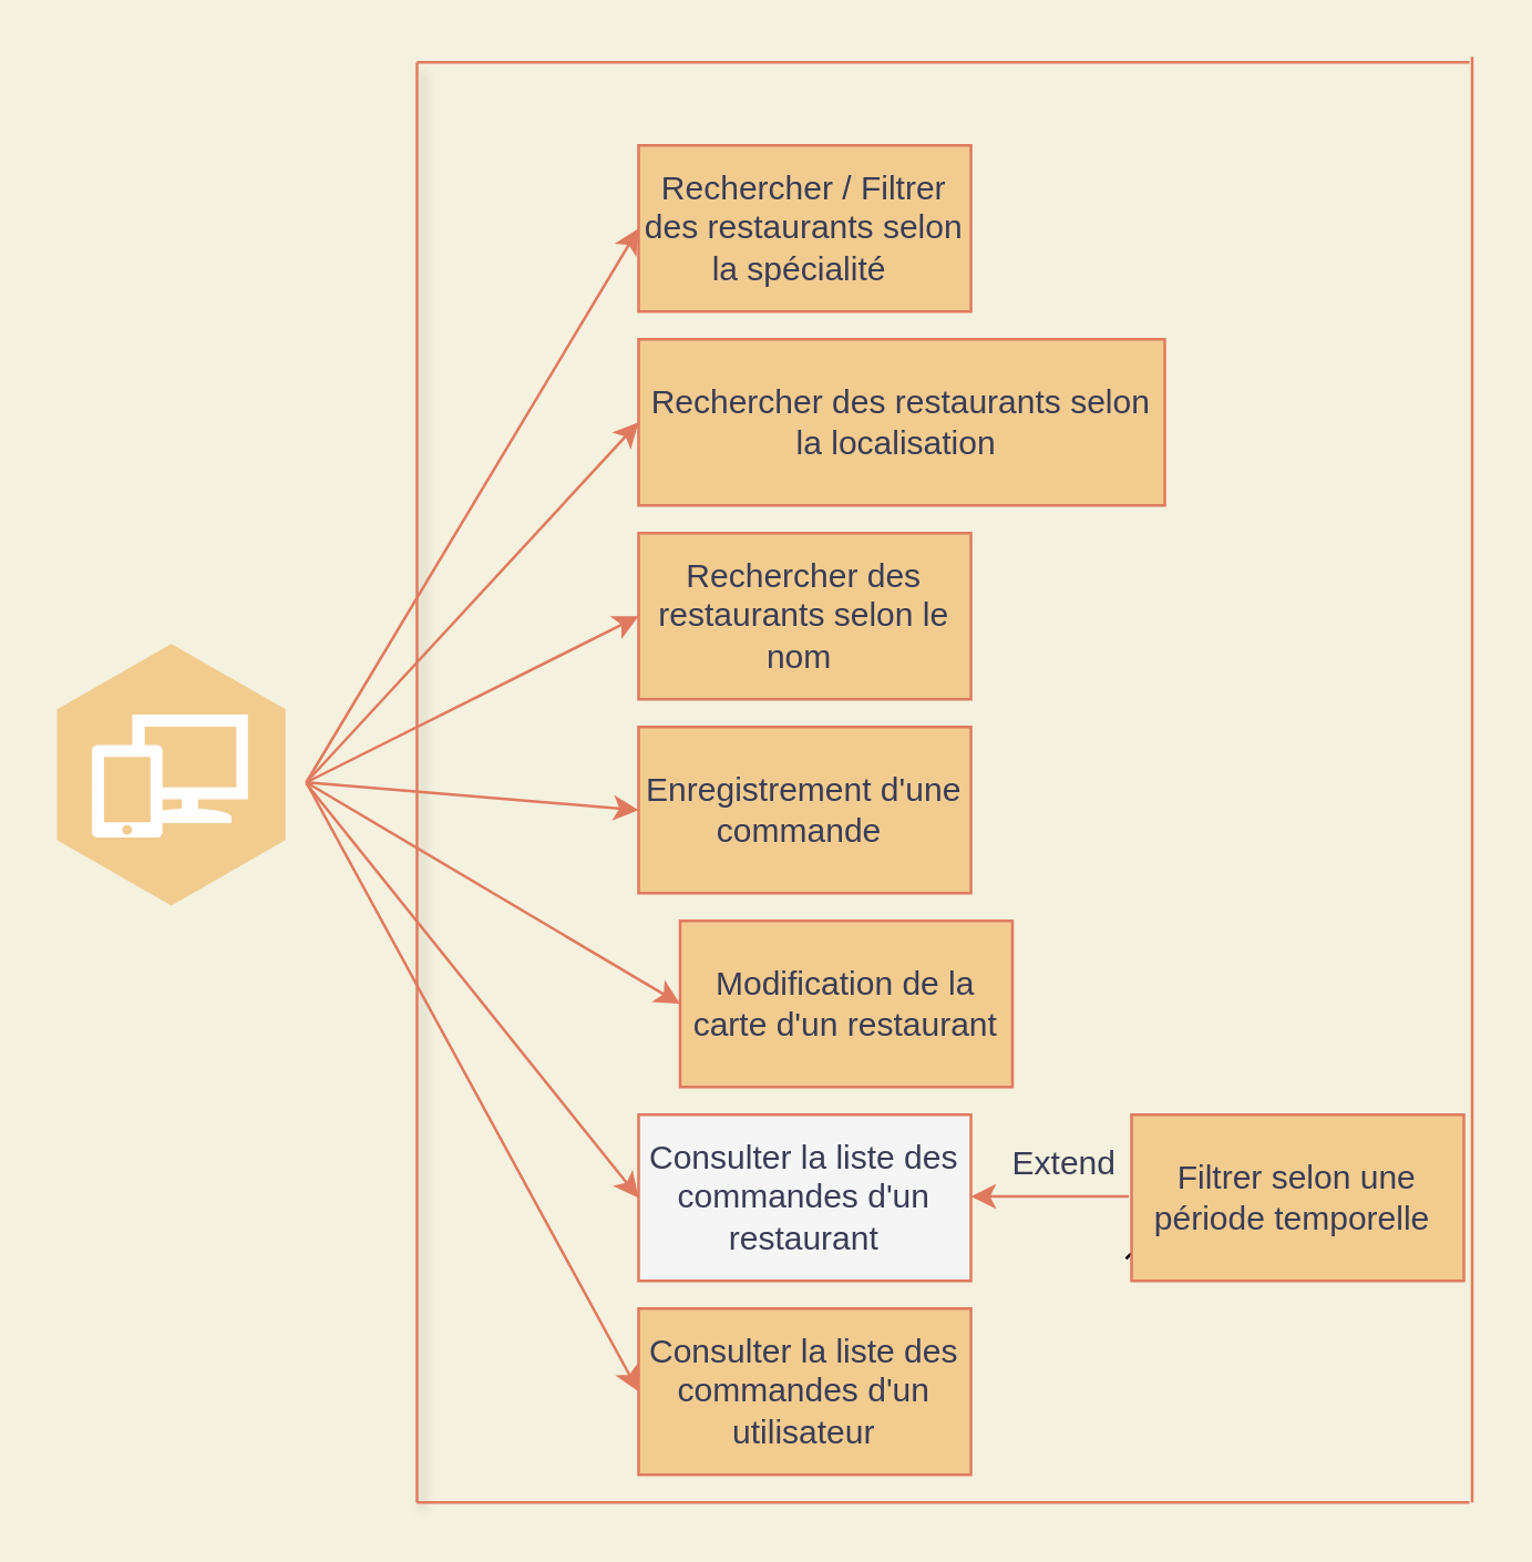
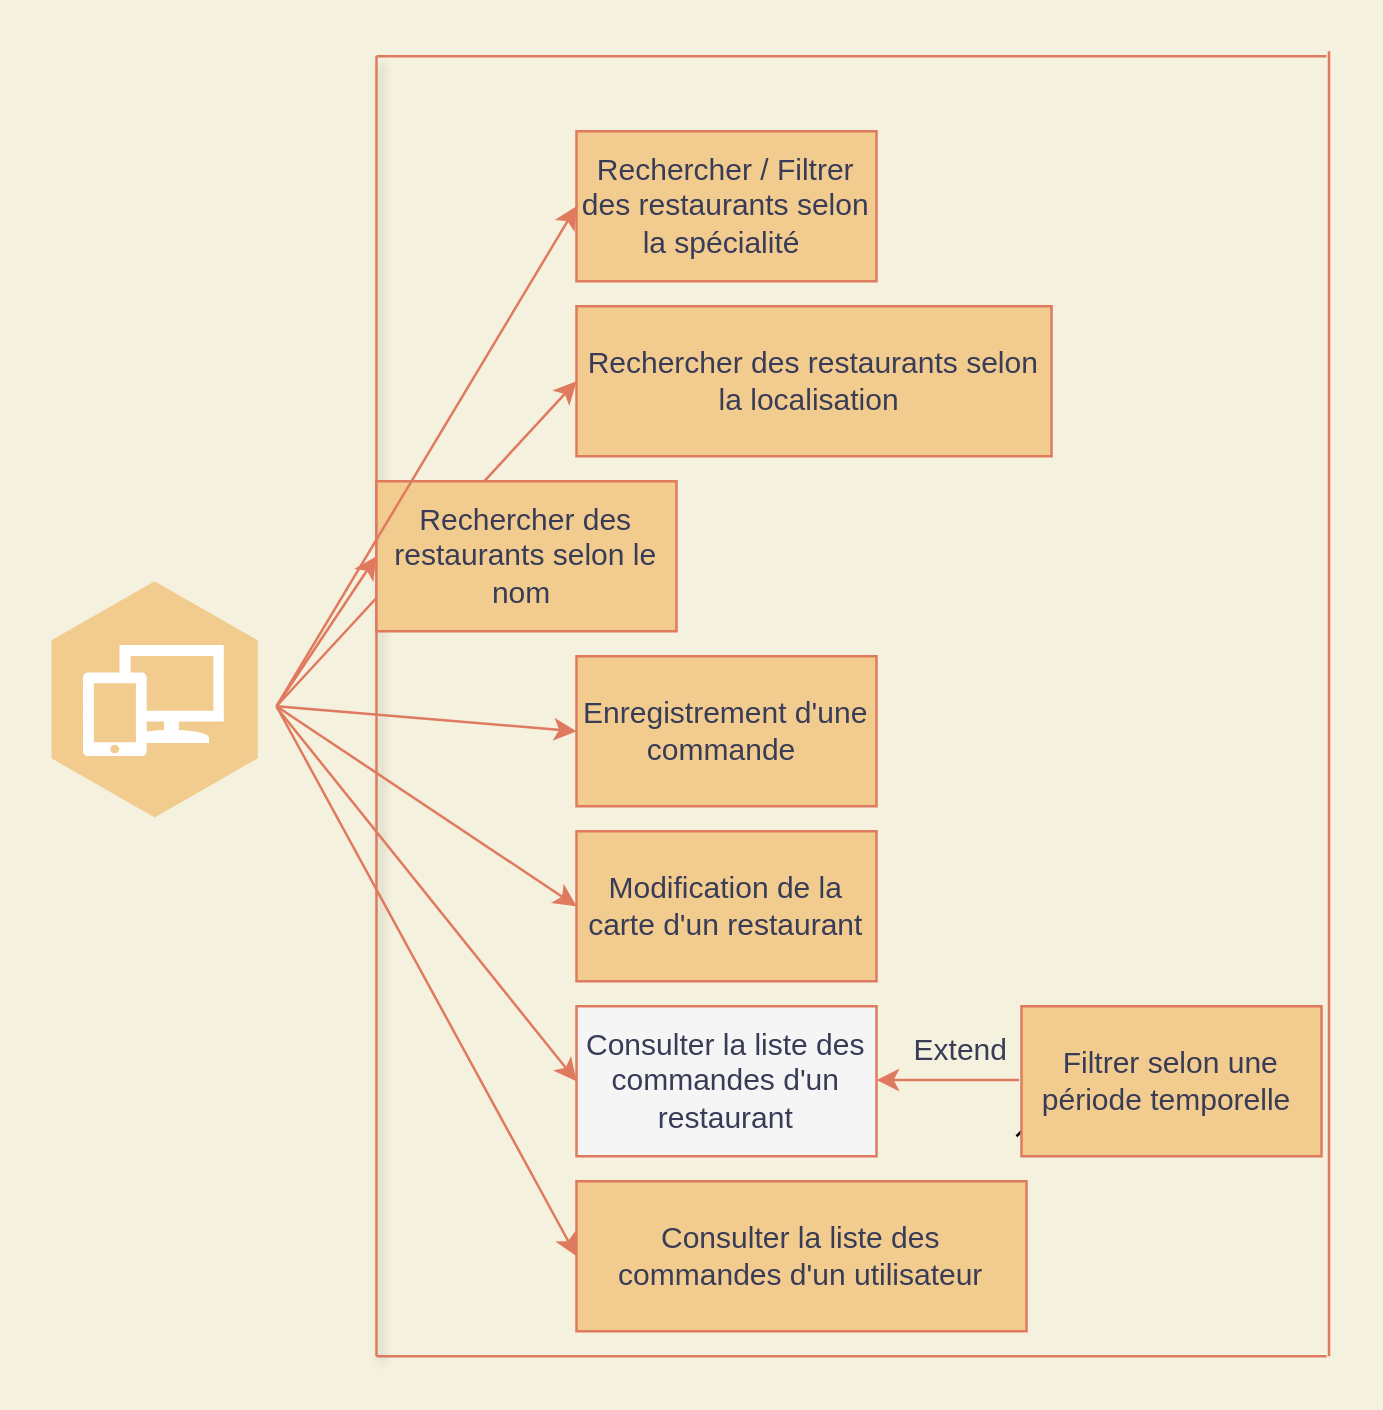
- <mxCell id="18" value="Rechercher des restaurants selon le nom&amp;nbsp;" style="rounded=0;whiteSpace=wrap;html=1;fillColor=#F2CC8F;strokeColor=#E07A5F;fontColor=#393C56;" parent="1" vertex="1"><mxGeometry x="230" y="192" width="120" height="60" as="geometry" /></mxCell>
+ <mxCell id="18" value="Rechercher des restaurants selon le nom&amp;nbsp;" style="rounded=0;whiteSpace=wrap;html=1;fillColor=#F2CC8F;strokeColor=#E07A5F;fontColor=#393C56;" parent="1" vertex="1"><mxGeometry x="150" y="192" width="120" height="60" as="geometry" /></mxCell>
- <mxCell id="5" value="Modification de la carte d'un restaurant&lt;br&gt;" style="rounded=0;whiteSpace=wrap;html=1;fillColor=#F2CC8F;strokeColor=#E07A5F;fontColor=#393C56;" parent="1" vertex="1"><mxGeometry x="245" y="332" width="120" height="60" as="geometry" /></mxCell>
+ <mxCell id="5" value="Modification de la carte d'un restaurant&lt;br&gt;" style="rounded=0;whiteSpace=wrap;html=1;fillColor=#F2CC8F;strokeColor=#E07A5F;fontColor=#393C56;" parent="1" vertex="1"><mxGeometry x="230" y="332" width="120" height="60" as="geometry" /></mxCell>
- <mxCell id="12" value="Consulter la liste des commandes d'un utilisateur" style="rounded=0;whiteSpace=wrap;html=1;fillColor=#F2CC8F;strokeColor=#E07A5F;fontColor=#393C56;" parent="1" vertex="1"><mxGeometry x="230" y="472" width="120" height="60" as="geometry" /></mxCell>
+ <mxCell id="12" value="Consulter la liste des commandes d'un utilisateur" style="rounded=0;whiteSpace=wrap;html=1;fillColor=#F2CC8F;strokeColor=#E07A5F;fontColor=#393C56;" parent="1" vertex="1"><mxGeometry x="230" y="472" width="180" height="60" as="geometry" /></mxCell>
